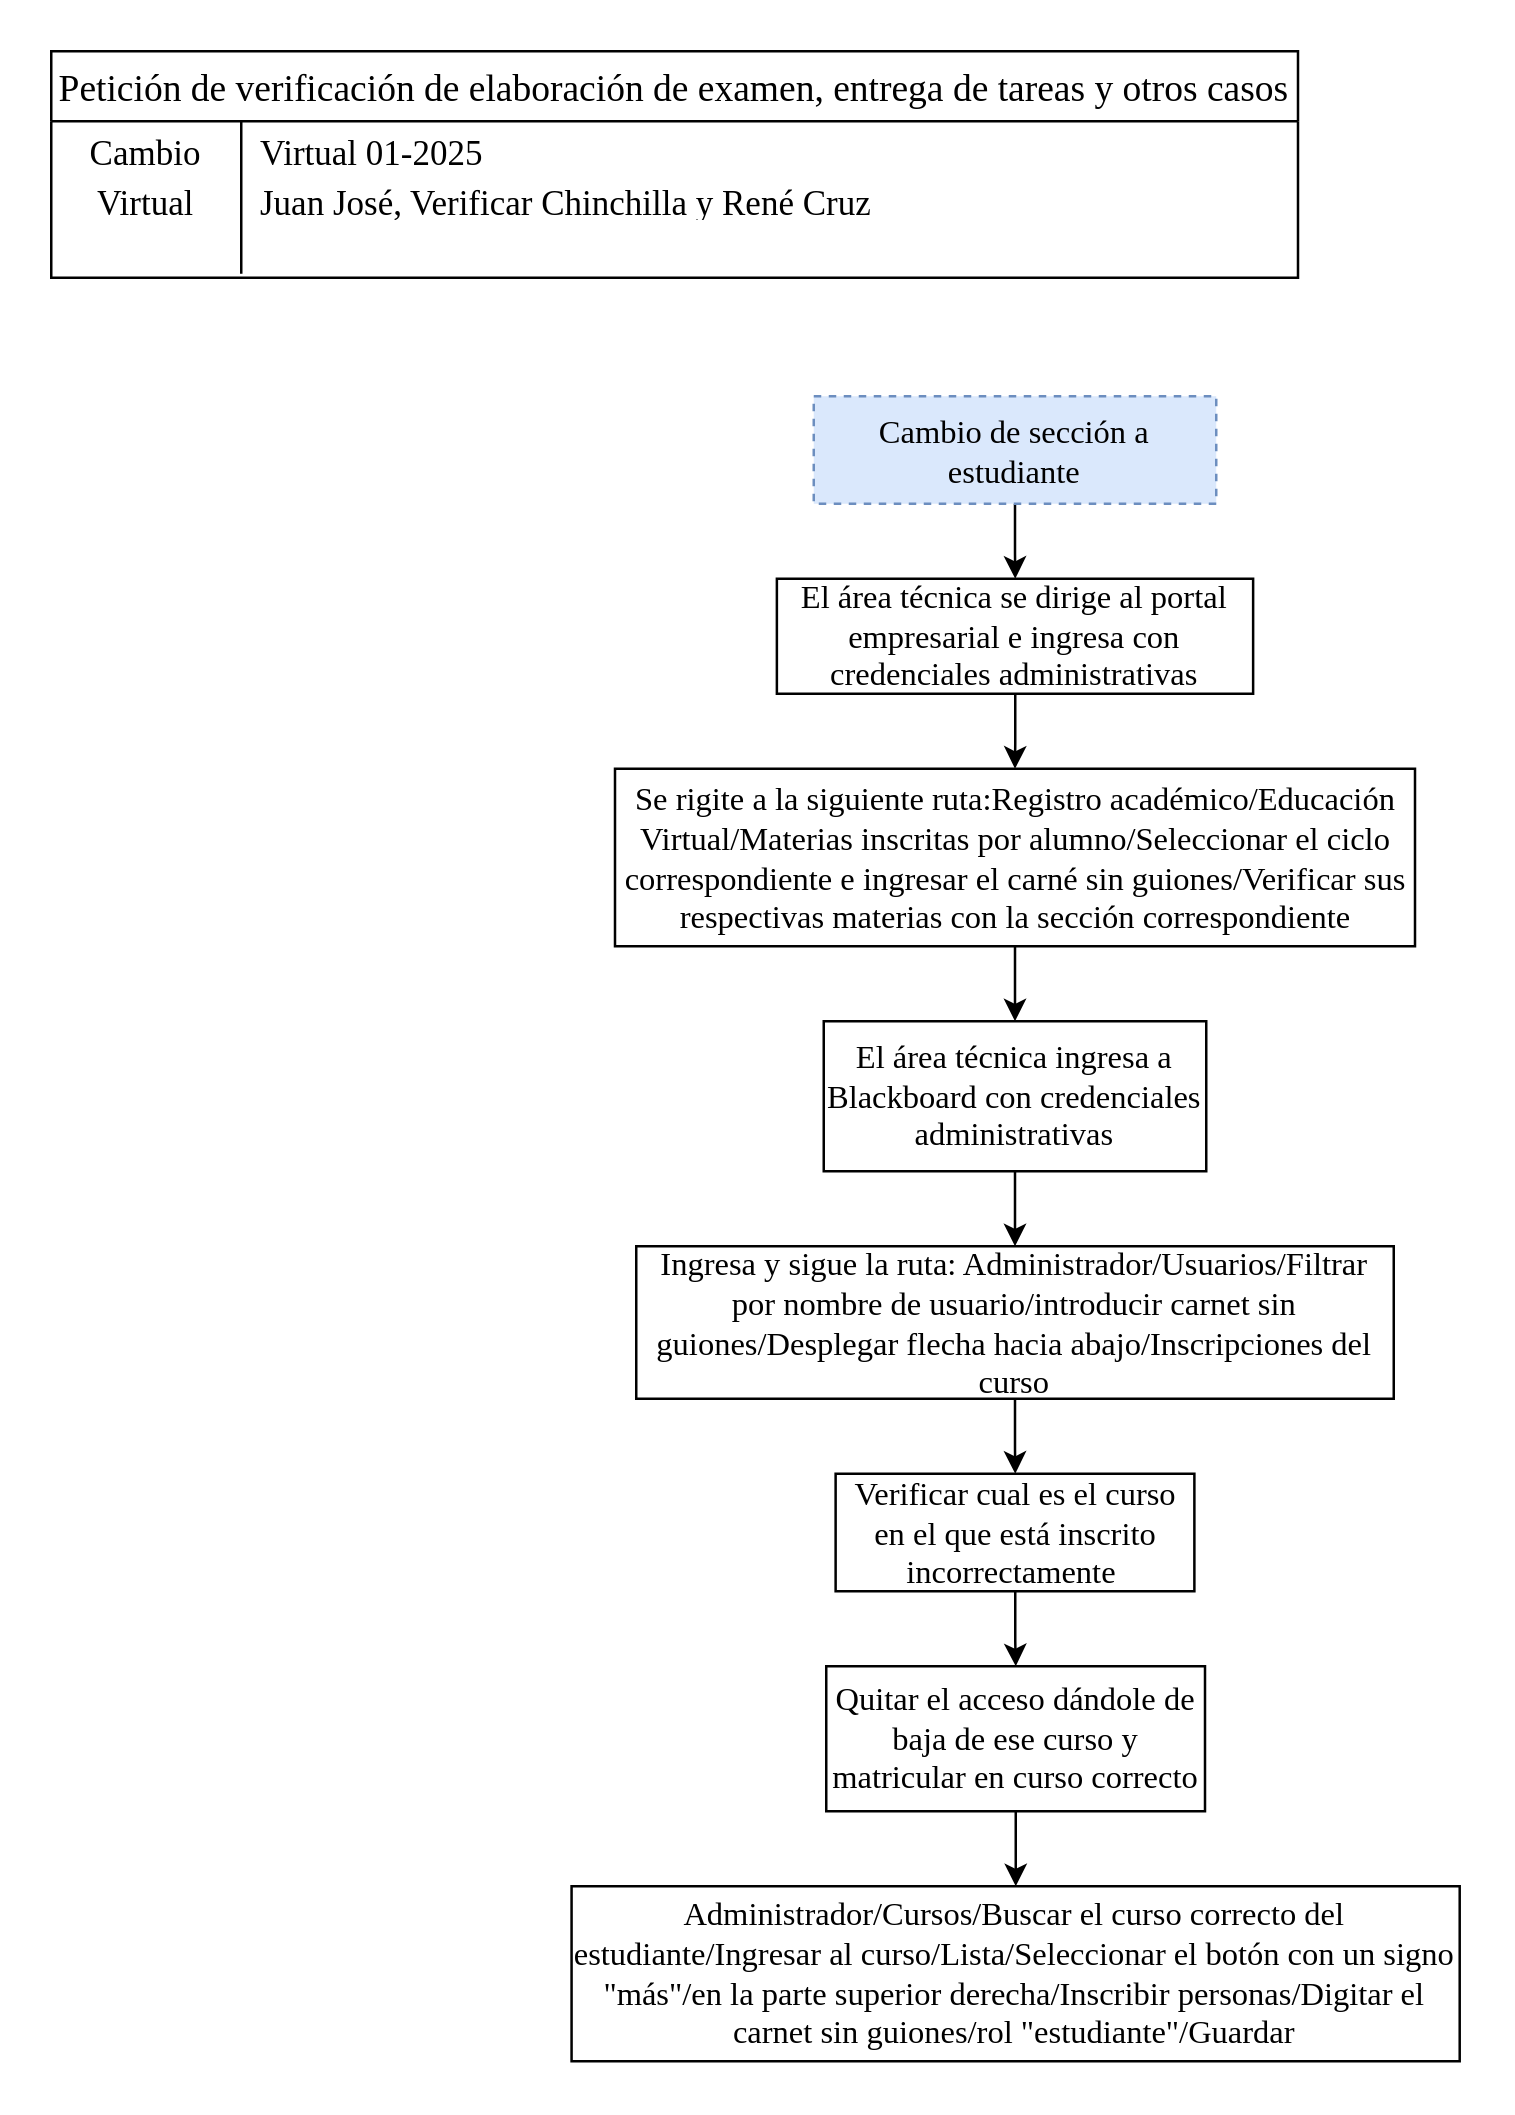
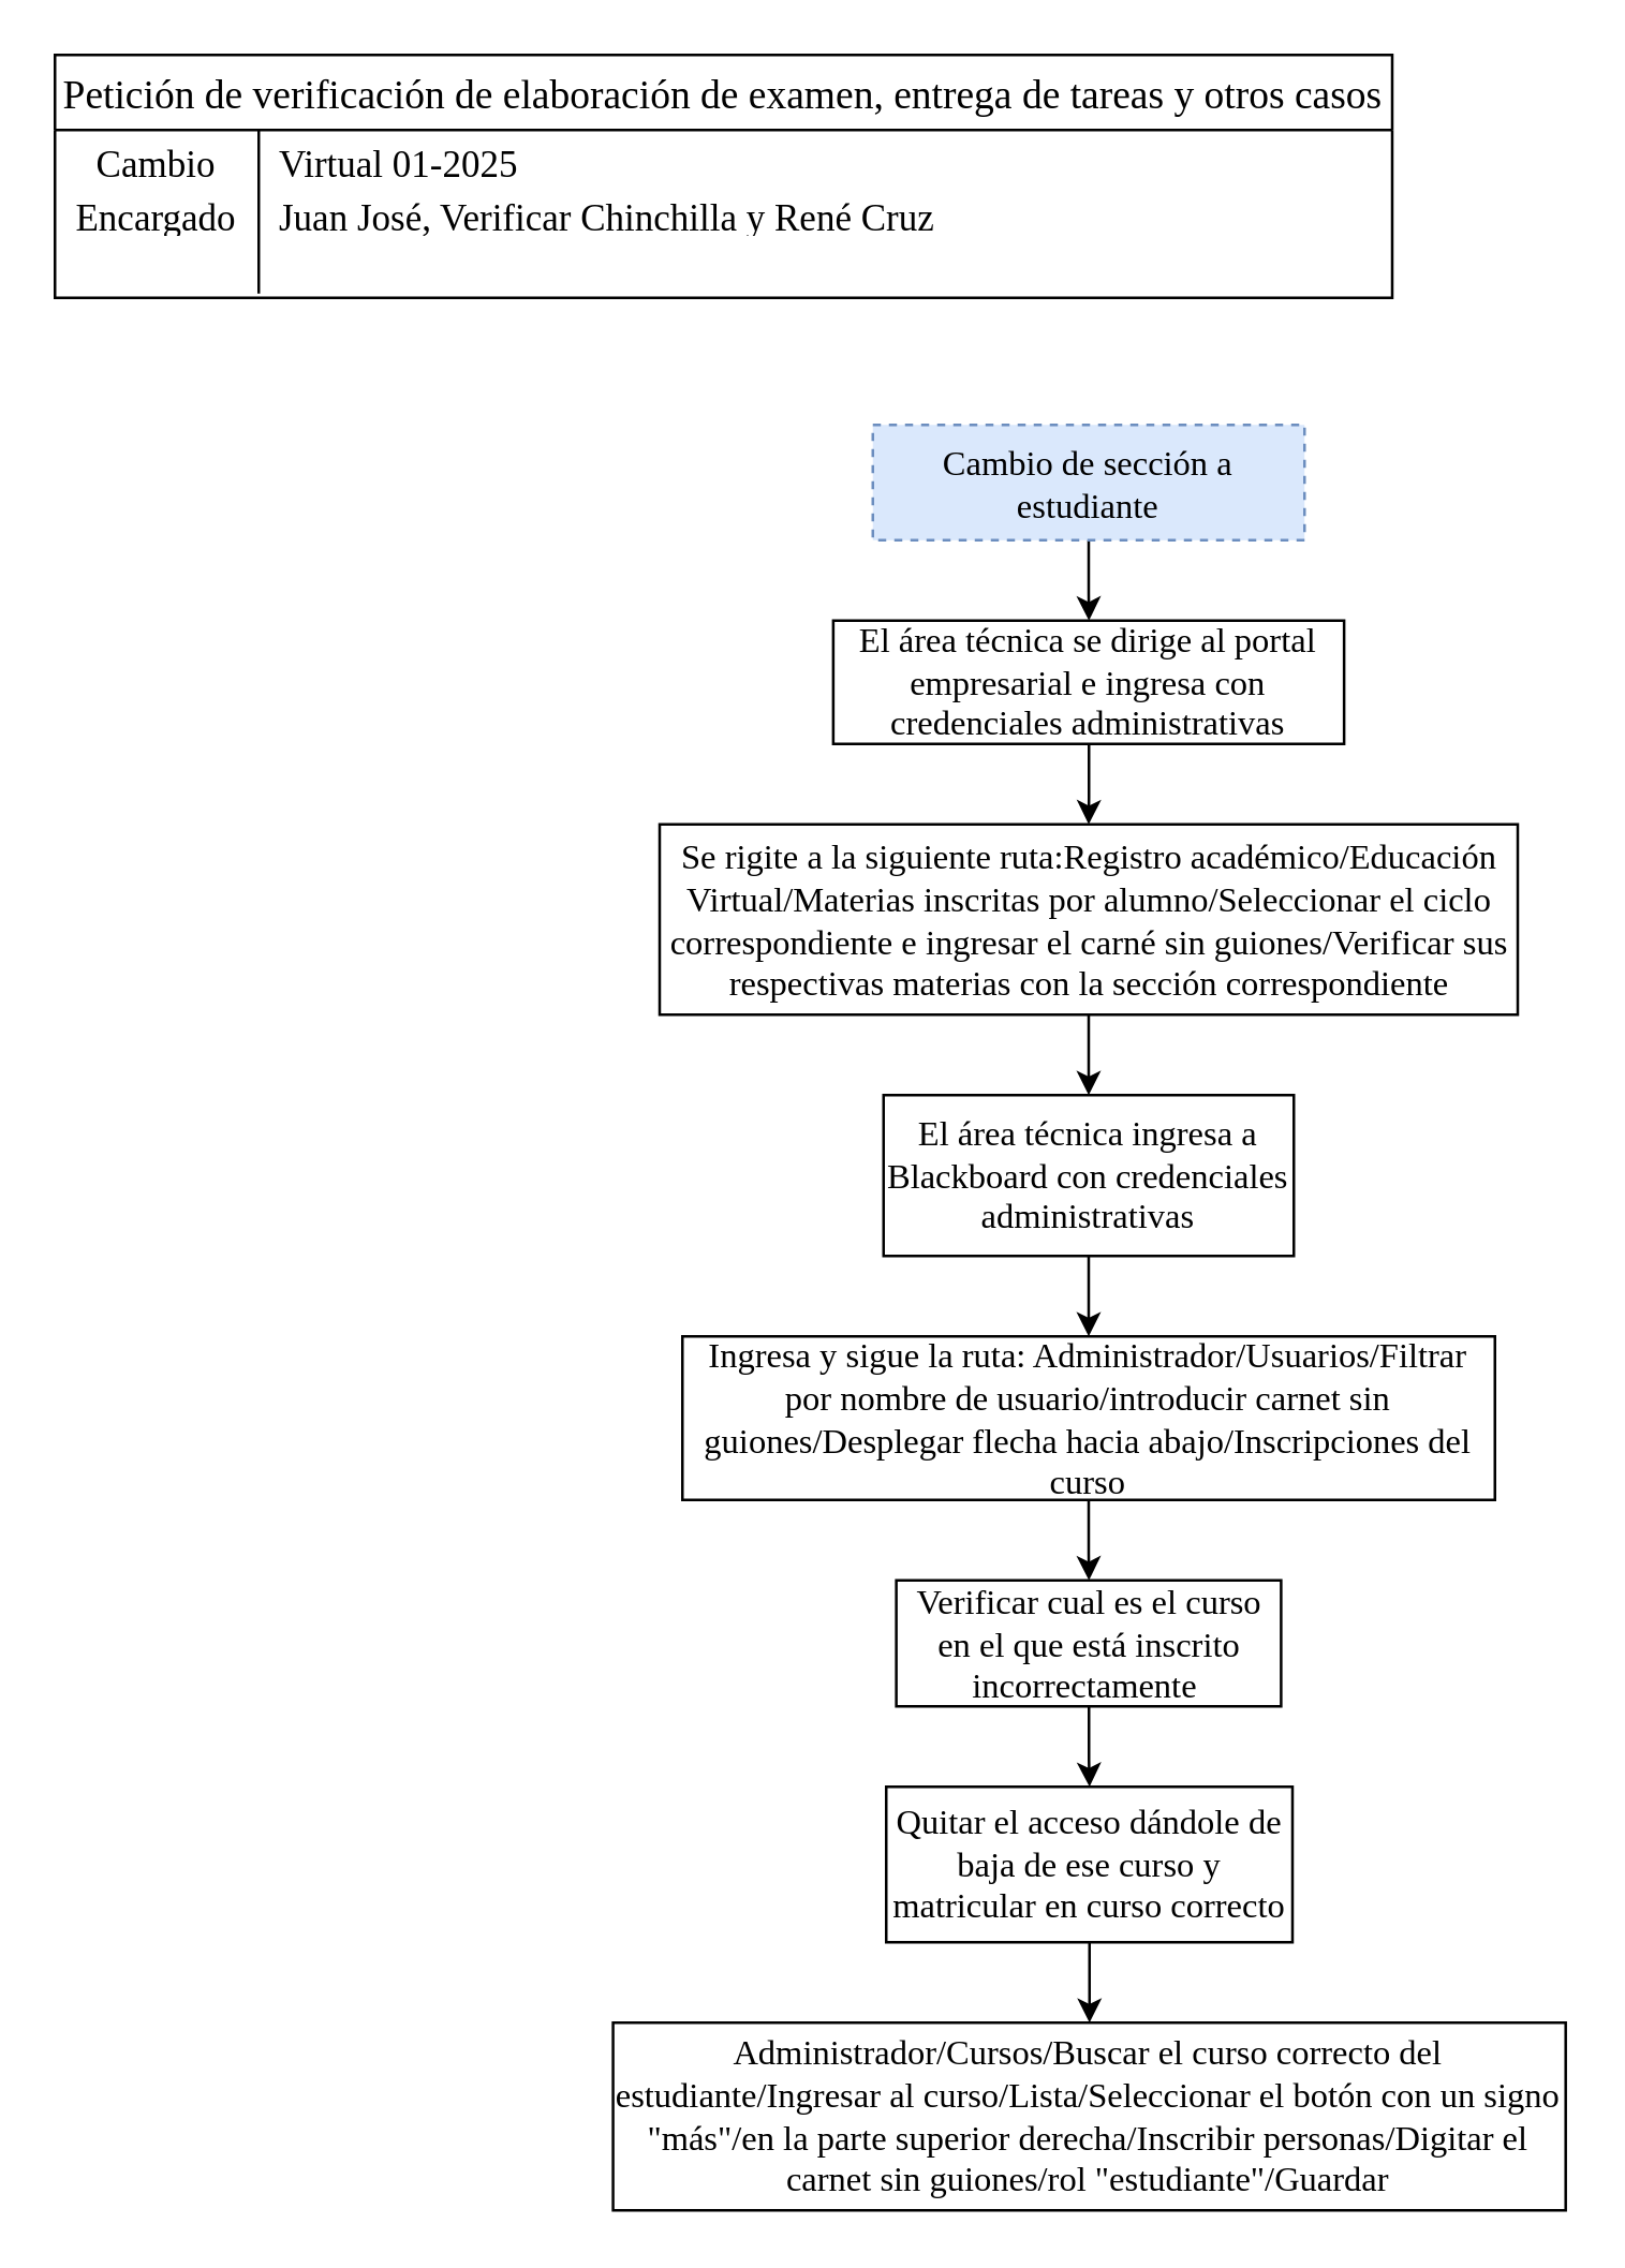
- <mxCell id="7" value="&lt;font style=&quot;font-size: 14px;&quot;&gt;Virtual&lt;/font&gt;" style="shape=partialRectangle;html=1;whiteSpace=wrap;connectable=0;fillColor=none;top=0;left=0;bottom=0;right=0;overflow=hidden;strokeColor=inherit;fontSize=16;fontFamily=Times New Roman;" vertex="1" parent="6"><mxGeometry width="76" height="21" as="geometry"><mxRectangle width="76" height="21" as="alternateBounds" /></mxGeometry></mxCell>
+ <mxCell id="7" value="&lt;font style=&quot;font-size: 14px;&quot;&gt;Encargado&lt;/font&gt;" style="shape=partialRectangle;html=1;whiteSpace=wrap;connectable=0;fillColor=none;top=0;left=0;bottom=0;right=0;overflow=hidden;strokeColor=inherit;fontSize=16;fontFamily=Times New Roman;" vertex="1" parent="6"><mxGeometry width="76" height="21" as="geometry"><mxRectangle width="76" height="21" as="alternateBounds" /></mxGeometry></mxCell>
